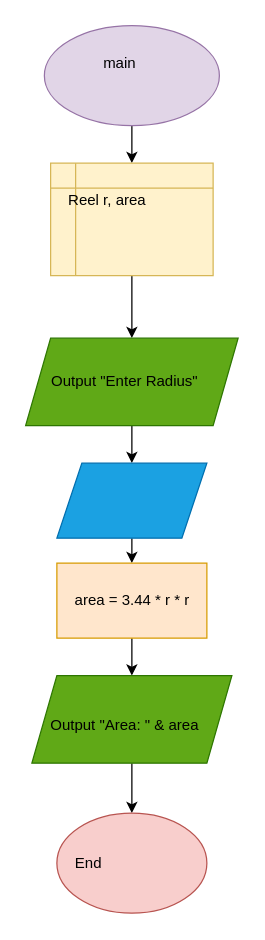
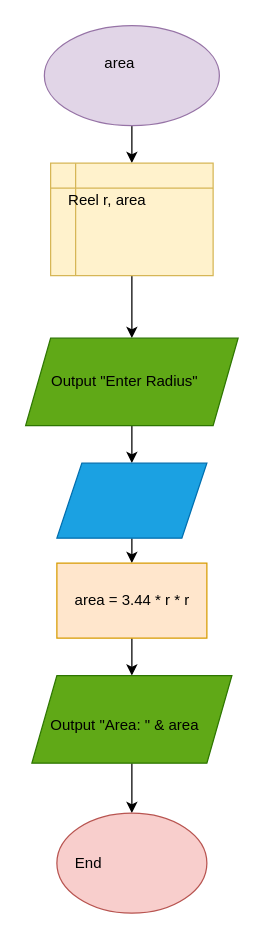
- <mxCell id="4" value="&lt;font style=&quot;vertical-align: inherit&quot;&gt;&lt;font style=&quot;vertical-align: inherit&quot;&gt;main&lt;/font&gt;&lt;/font&gt;" style="text;html=1;resizable=0;autosize=1;align=center;verticalAlign=middle;points=[];fillColor=none;strokeColor=none;rounded=0;" vertex="1" parent="1"><mxGeometry x="75" y="40" width="40" height="20" as="geometry" /></mxCell>
+ <mxCell id="4" value="&lt;font style=&quot;vertical-align: inherit&quot;&gt;&lt;font style=&quot;vertical-align: inherit&quot;&gt;area&lt;/font&gt;&lt;/font&gt;" style="text;html=1;resizable=0;autosize=1;align=center;verticalAlign=middle;points=[];fillColor=none;strokeColor=none;rounded=0;" vertex="1" parent="1"><mxGeometry x="75" y="40" width="40" height="20" as="geometry" /></mxCell>
